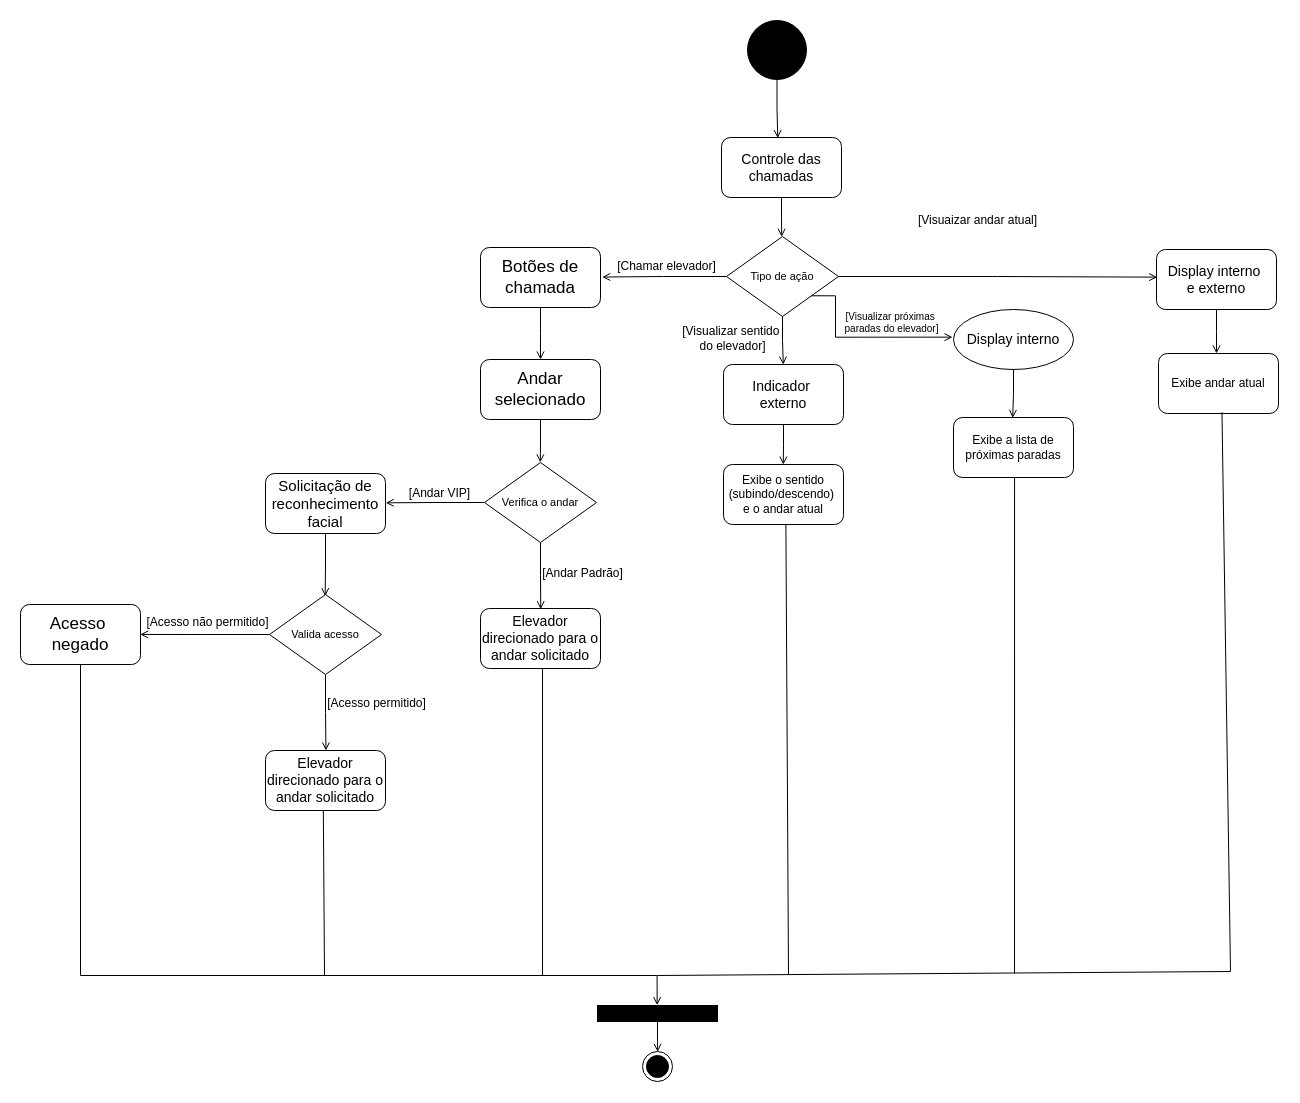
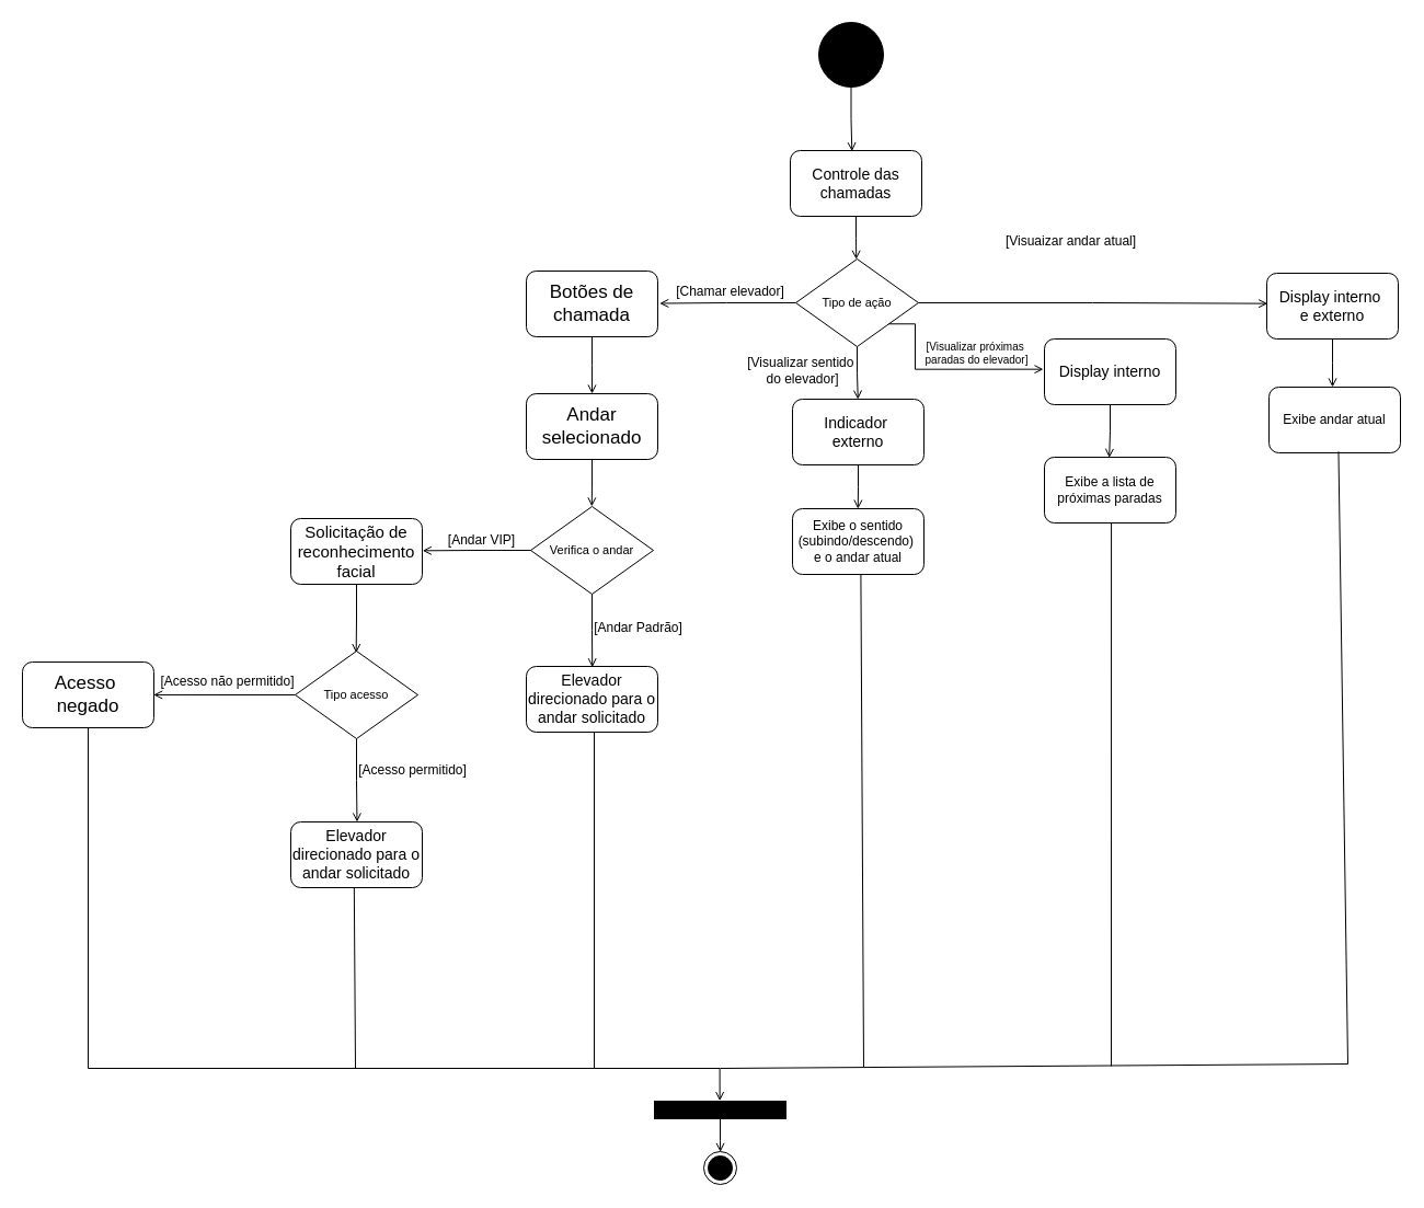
- <mxCell id="36" value="Display interno" style="ellipse;whiteSpace=wrap;html=1;fontSize=14;" vertex="1" parent="1"><mxGeometry x="953" y="309" width="120" height="60" as="geometry" /></mxCell>
+ <mxCell id="36" value="Display interno" style="rounded=1;whiteSpace=wrap;html=1;fontSize=14;" vertex="1" parent="1"><mxGeometry x="953" y="309" width="120" height="60" as="geometry" /></mxCell>
- <mxCell id="19" value="&lt;div style=&quot;text-align: start; font-size: 11px;&quot;&gt;Valida acesso&lt;/div&gt;" style="rhombus;whiteSpace=wrap;html=1;fontSize=11;" vertex="1" parent="1"><mxGeometry x="269" y="594" width="112" height="80" as="geometry" /></mxCell>
+ <mxCell id="19" value="&lt;div style=&quot;text-align: start; font-size: 11px;&quot;&gt;Tipo acesso&lt;/div&gt;" style="rhombus;whiteSpace=wrap;html=1;fontSize=11;" vertex="1" parent="1"><mxGeometry x="269" y="594" width="112" height="80" as="geometry" /></mxCell>
